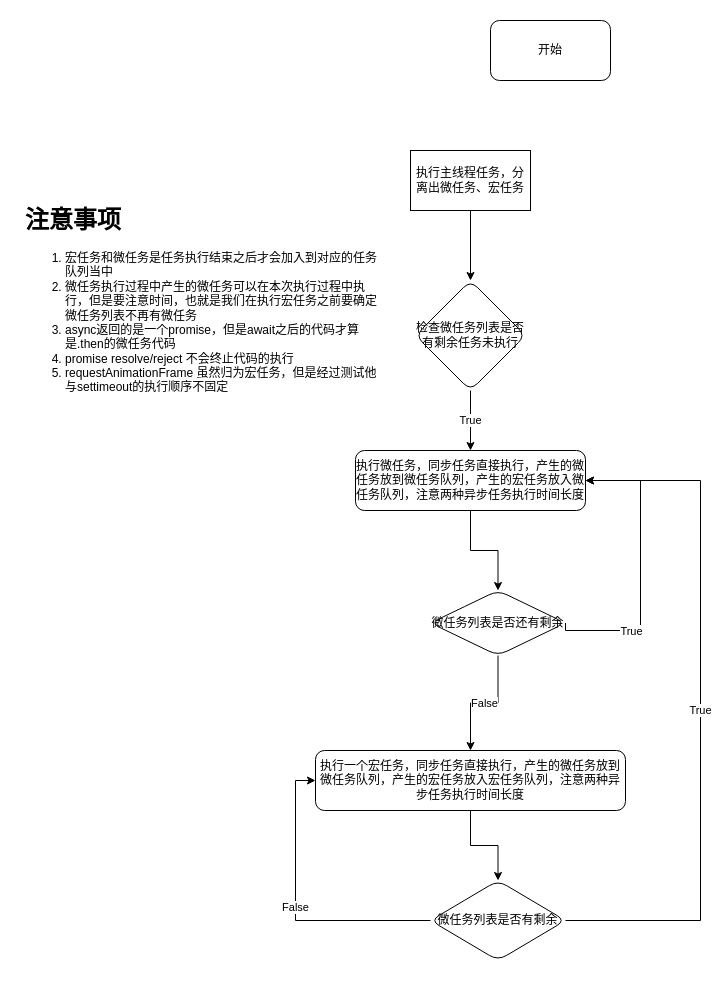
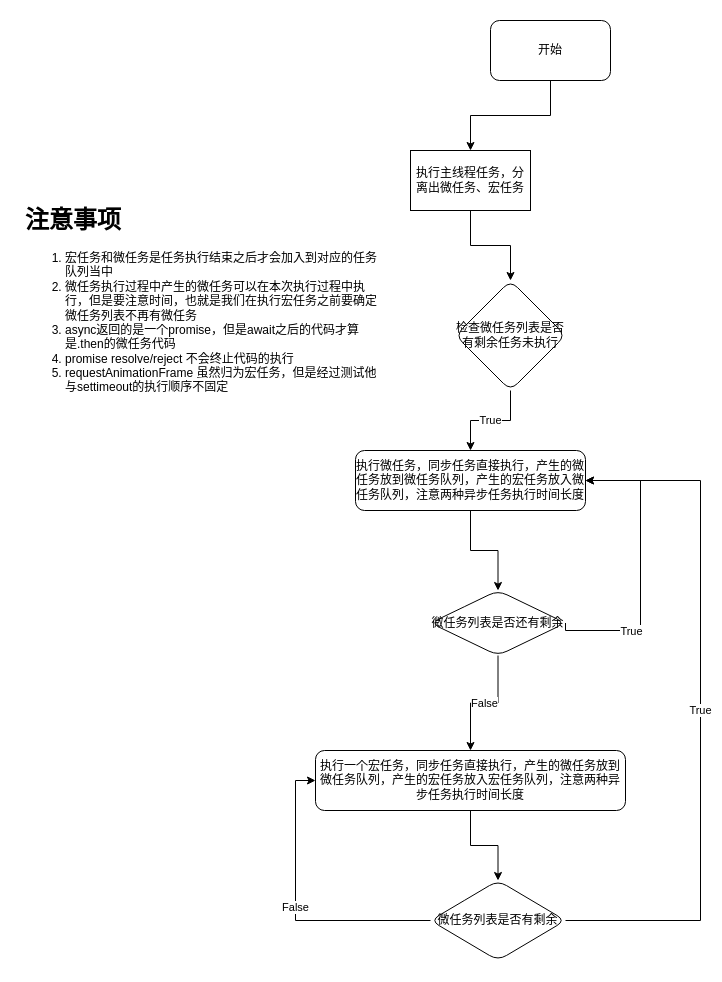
+ <mxCell id="2" value="" style="edgeStyle=orthogonalEdgeStyle;rounded=0;orthogonalLoop=1;jettySize=auto;html=1;" parent="1" source="3" target="5" edge="1"><mxGeometry relative="1" as="geometry" /></mxCell>
- <mxCell id="7" value="检查微任务列表是否有剩余任务未执行" style="rhombus;whiteSpace=wrap;html=1;rounded=1;" parent="1" vertex="1"><mxGeometry x="415" y="280" width="110" height="110" as="geometry" /></mxCell>
+ <mxCell id="7" value="检查微任务列表是否有剩余任务未执行" style="rhombus;whiteSpace=wrap;html=1;rounded=1;" parent="1" vertex="1"><mxGeometry x="455" y="280" width="110" height="110" as="geometry" /></mxCell>
